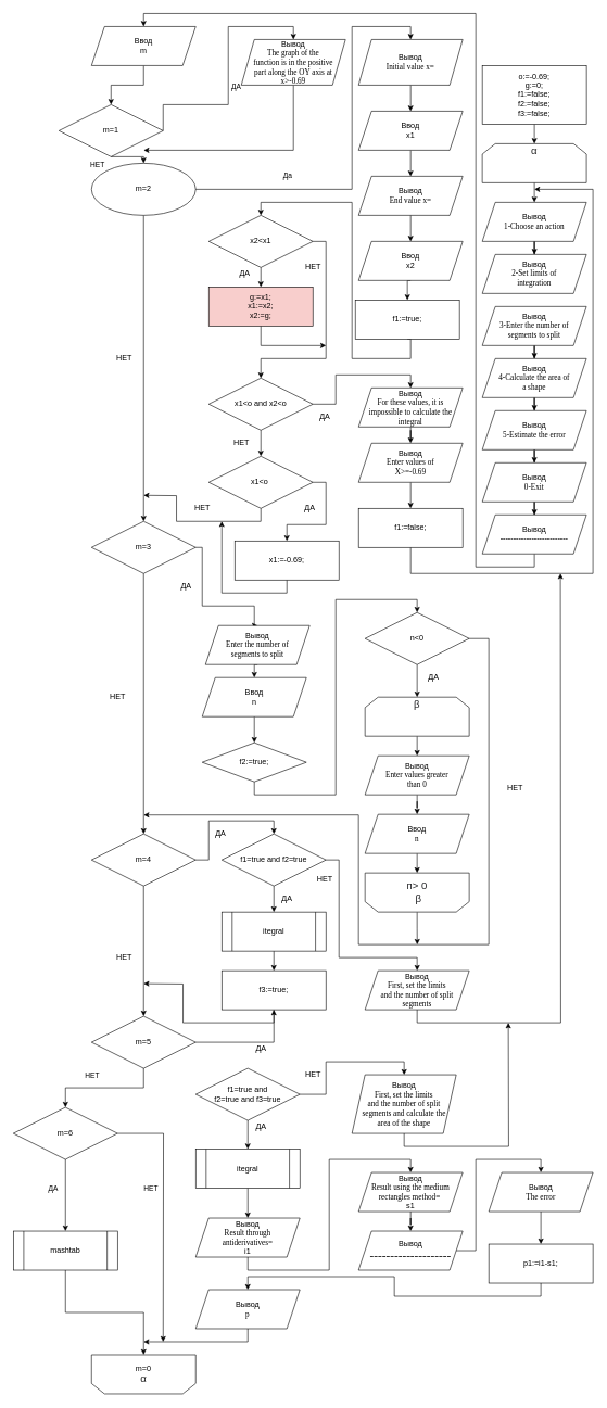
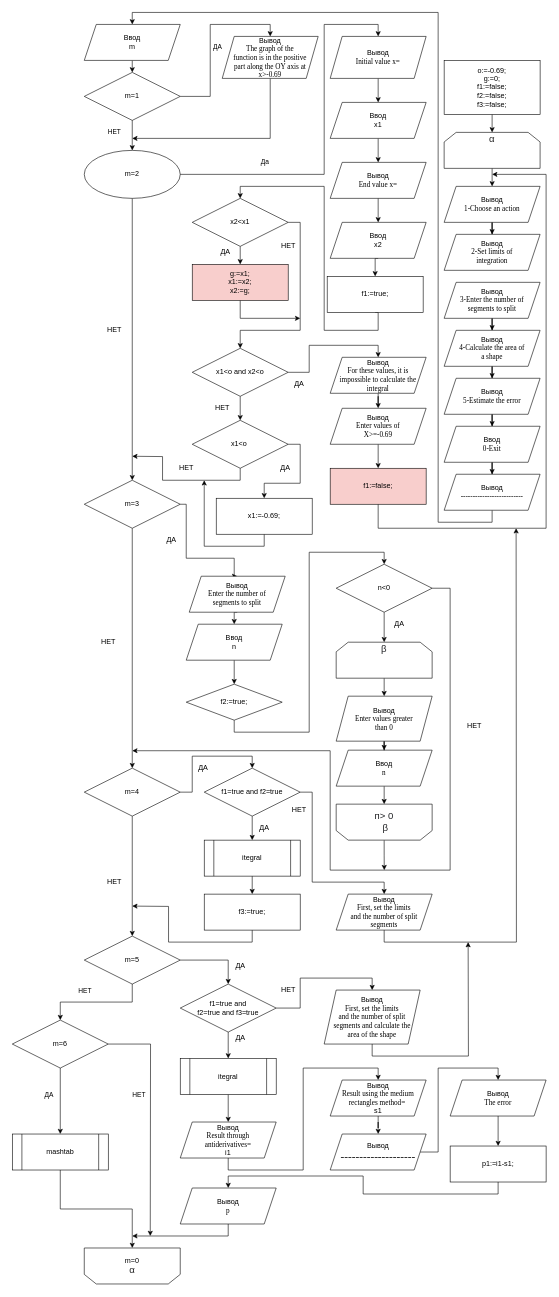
- <mxCell id="20" value="m=1" style="rhombus;whiteSpace=wrap;html=1;" parent="1" vertex="1"><mxGeometry x="90" y="160" width="160" height="80" as="geometry" /></mxCell>
+ <mxCell id="20" value="m=1" style="rhombus;whiteSpace=wrap;html=1;" parent="1" vertex="1"><mxGeometry x="140" y="120" width="160" height="80" as="geometry" /></mxCell>
- <mxCell id="17" value="Вывод&lt;br&gt;&lt;span lang=&quot;EN-US&quot; style=&quot;font-family: &amp;#34;times new roman&amp;#34; , serif&quot;&gt;&lt;font&gt;&lt;span lang=&quot;EN-US&quot; style=&quot;font-family: &amp;#34;times new roman&amp;#34; , serif&quot;&gt;&lt;font style=&quot;font-size: 12px&quot;&gt;0-Exit&lt;/font&gt;&lt;/span&gt;&lt;br&gt;&lt;/font&gt;&lt;/span&gt;" style="shape=parallelogram;perimeter=parallelogramPerimeter;whiteSpace=wrap;html=1;fixedSize=1;" parent="1" vertex="1"><mxGeometry x="740" y="710" width="160" height="60" as="geometry" /></mxCell>
+ <mxCell id="17" value="Ввод&lt;br&gt;&lt;span lang=&quot;EN-US&quot; style=&quot;font-family: &amp;#34;times new roman&amp;#34; , serif&quot;&gt;&lt;font&gt;&lt;span lang=&quot;EN-US&quot; style=&quot;font-family: &amp;#34;times new roman&amp;#34; , serif&quot;&gt;&lt;font style=&quot;font-size: 12px&quot;&gt;0-Exit&lt;/font&gt;&lt;/span&gt;&lt;br&gt;&lt;/font&gt;&lt;/span&gt;" style="shape=parallelogram;perimeter=parallelogramPerimeter;whiteSpace=wrap;html=1;fixedSize=1;" parent="1" vertex="1"><mxGeometry x="740" y="710" width="160" height="60" as="geometry" /></mxCell>
- <mxCell id="60" value="f1:=false;" style="rounded=0;whiteSpace=wrap;html=1;" parent="1" vertex="1"><mxGeometry x="550" y="780" width="160" height="60" as="geometry" /></mxCell>
+ <mxCell id="60" value="f1:=false;" style="rounded=0;whiteSpace=wrap;html=1;fillColor=#f8cecc;" parent="1" vertex="1"><mxGeometry x="550" y="780" width="160" height="60" as="geometry" /></mxCell>
- <mxCell id="87" value="Вывод&lt;br&gt;&lt;span lang=&quot;EN-US&quot; style=&quot;font-family: &amp;#34;times new roman&amp;#34; , serif&quot;&gt;&lt;font style=&quot;font-size: 12px&quot;&gt;Enter values greater&lt;br/&gt;than 0&lt;/font&gt;&lt;/span&gt;" style="shape=parallelogram;perimeter=parallelogramPerimeter;whiteSpace=wrap;html=1;fixedSize=1;" parent="1" vertex="1"><mxGeometry x="560" y="1160" width="160" height="60" as="geometry" /></mxCell>
+ <mxCell id="87" value="Вывод&lt;br&gt;&lt;span lang=&quot;EN-US&quot; style=&quot;font-family: &amp;#34;times new roman&amp;#34; , serif&quot;&gt;&lt;font style=&quot;font-size: 12px&quot;&gt;Enter values greater&lt;br/&gt;than 0&lt;/font&gt;&lt;/span&gt;" style="shape=parallelogram;perimeter=parallelogramPerimeter;whiteSpace=wrap;html=1;fixedSize=1;" parent="1" vertex="1"><mxGeometry x="560" y="1160" width="160" height="75" as="geometry" /></mxCell>
- <mxCell id="95" style="edgeStyle=orthogonalEdgeStyle;rounded=0;orthogonalLoop=1;jettySize=auto;html=1;exitX=1;exitY=0.5;exitDx=0;exitDy=0;" parent="1" source="98" target="106" edge="1"><mxGeometry relative="1" as="geometry" /></mxCell>
+ <mxCell id="95" style="edgeStyle=orthogonalEdgeStyle;rounded=0;orthogonalLoop=1;jettySize=auto;html=1;exitX=1;exitY=0.5;exitDx=0;exitDy=0;entryX=0.5;entryY=0;entryDx=0;entryDy=0;" parent="1" source="98" target="113" edge="1"><mxGeometry relative="1" as="geometry" /></mxCell>
